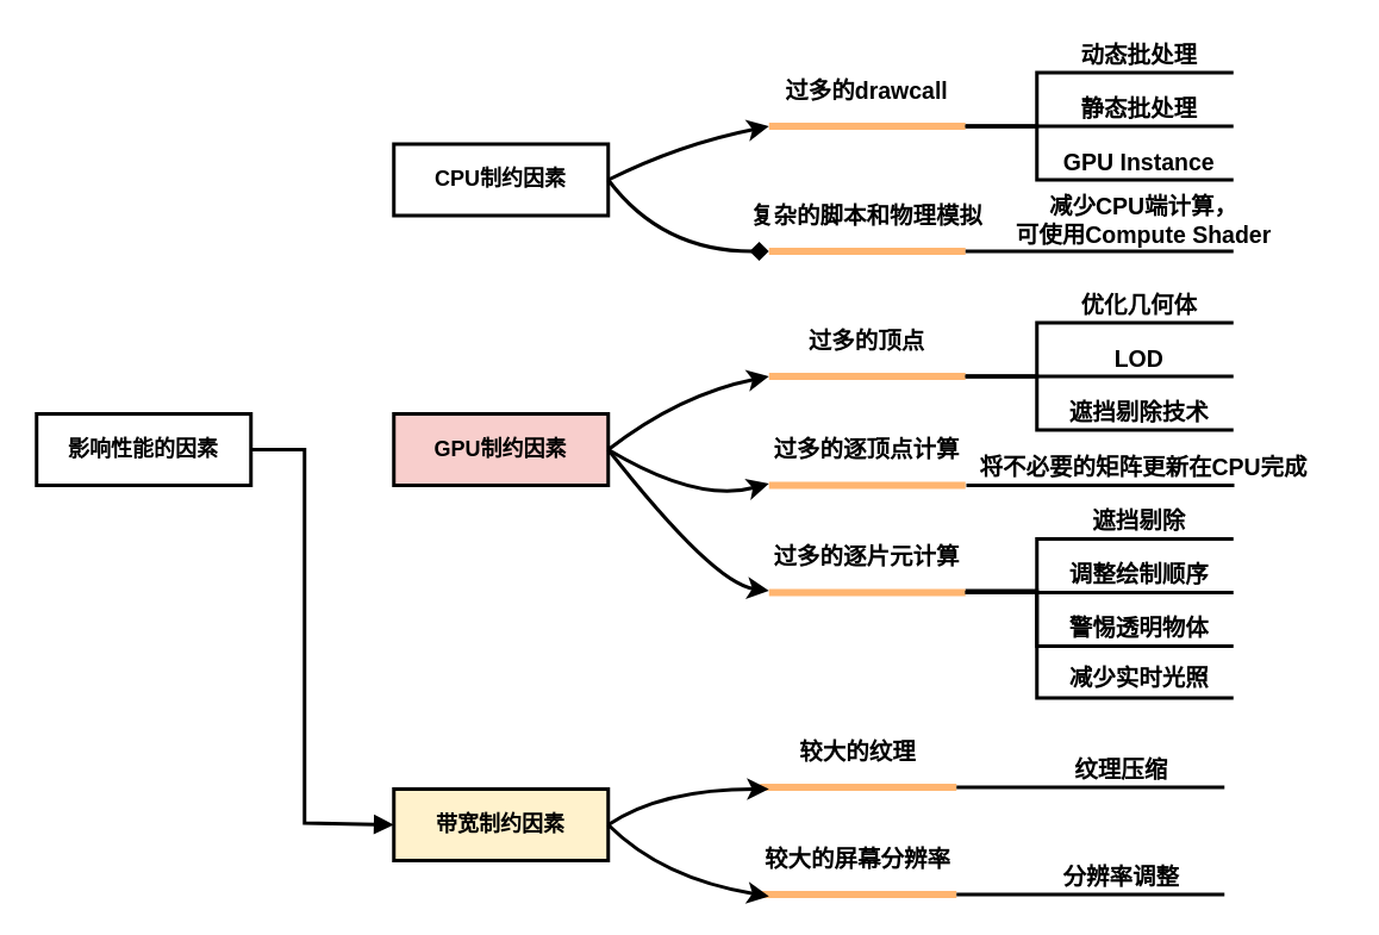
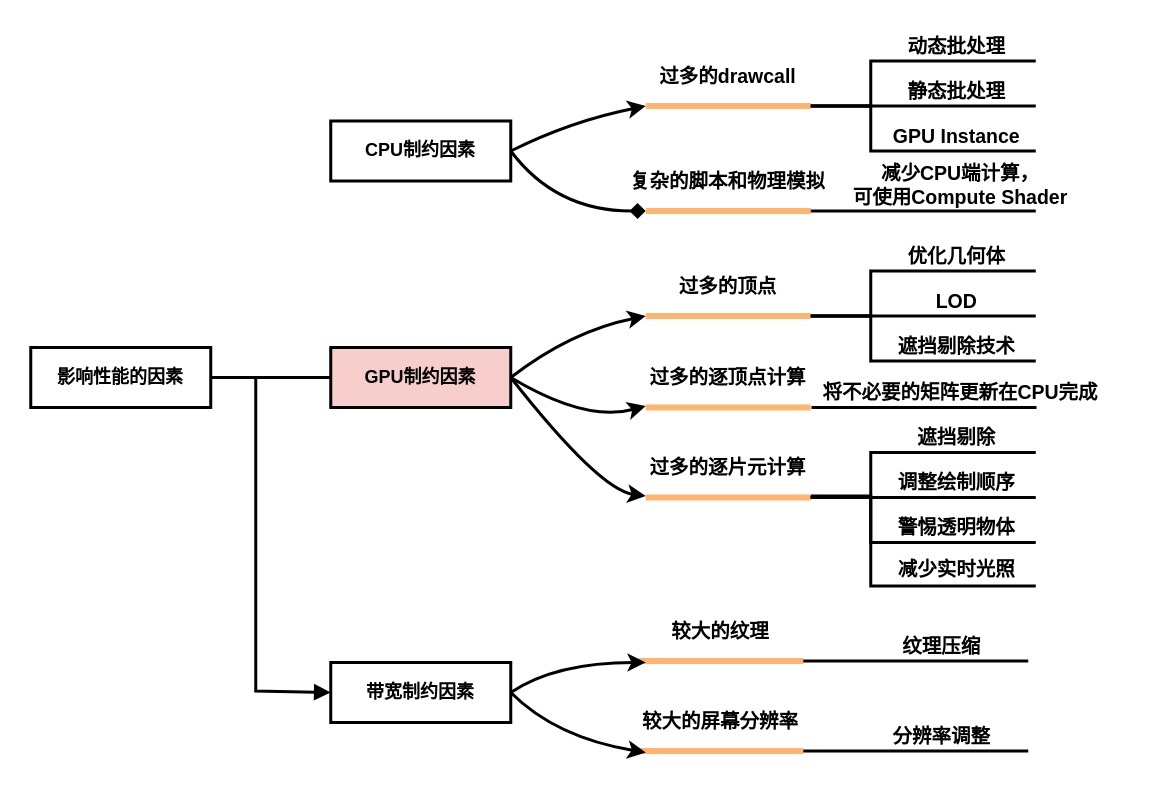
+ <mxCell id="27" value="" style="endArrow=none;html=1;strokeColor=#000000;strokeWidth=2;fontSize=13;fontColor=#000000;exitX=1;exitY=0.5;exitDx=0;exitDy=0;entryX=0;entryY=0.5;entryDx=0;entryDy=0;" parent="1" source="2" target="4" edge="1"><mxGeometry width="50" height="50" relative="1" as="geometry"><mxPoint x="190" y="351" as="sourcePoint" /><mxPoint x="240" y="301" as="targetPoint" /></mxGeometry></mxCell>
- <mxCell id="5" value="&lt;b&gt;带宽制约因素&lt;/b&gt;" style="rounded=0;whiteSpace=wrap;html=1;strokeWidth=2;fillColor=#fff2cc;" parent="1" vertex="1"><mxGeometry x="220" y="441" width="120" height="40" as="geometry" /></mxCell>
+ <mxCell id="5" value="&lt;b&gt;带宽制约因素&lt;/b&gt;" style="rounded=0;whiteSpace=wrap;html=1;strokeWidth=2;" parent="1" vertex="1"><mxGeometry x="220" y="441" width="120" height="40" as="geometry" /></mxCell>
